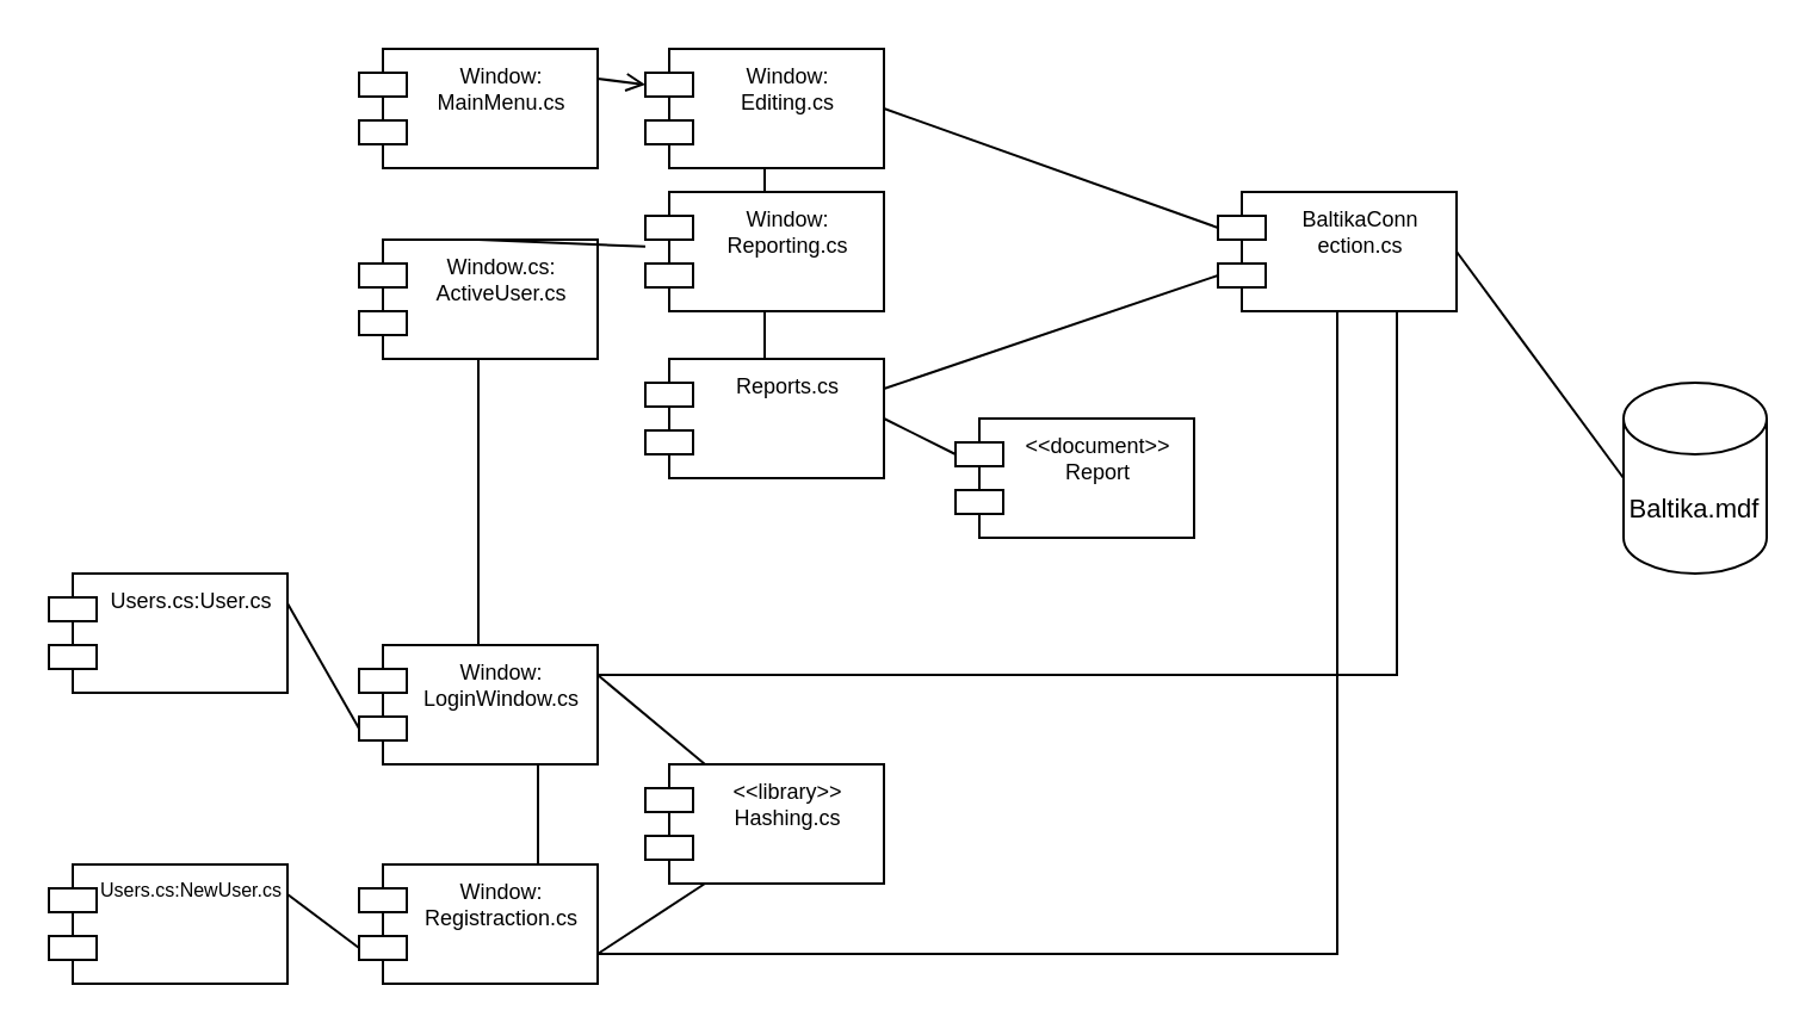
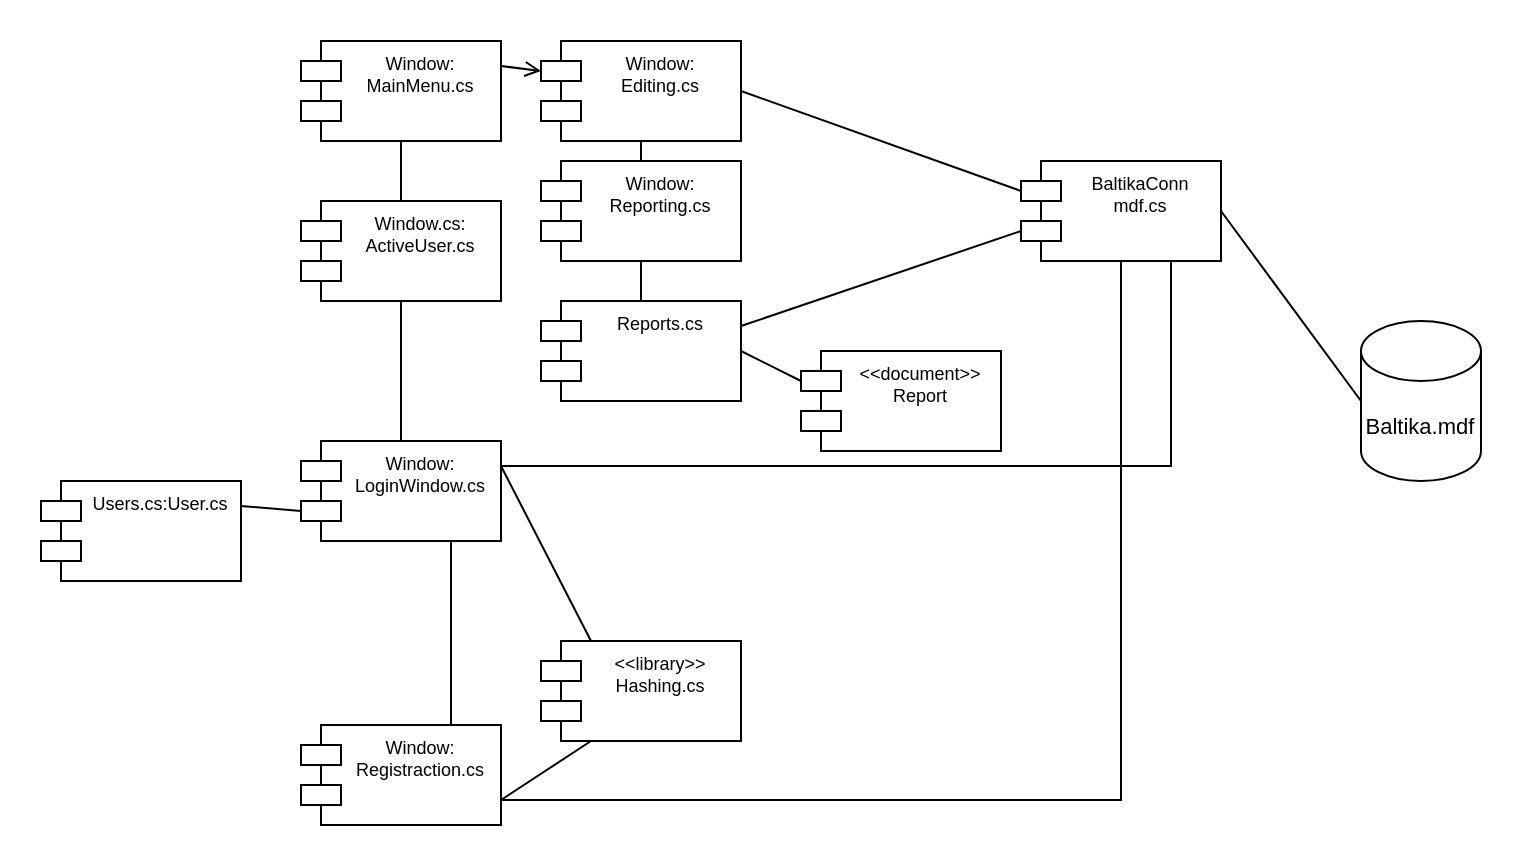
- <mxCell id="22" value="BaltikaConn&#10;ection.cs" style="shape=module;align=left;spacingLeft=20;align=center;verticalAlign=top;fontSize=9;" vertex="1" parent="1"><mxGeometry x="510" y="80" width="100" height="50" as="geometry" /></mxCell>
+ <mxCell id="22" value="BaltikaConn&#10;mdf.cs" style="shape=module;align=left;spacingLeft=20;align=center;verticalAlign=top;fontSize=9;" vertex="1" parent="1"><mxGeometry x="510" y="80" width="100" height="50" as="geometry" /></mxCell>
- <mxCell id="17" value="" style="endArrow=none;html=1;rounded=0;fontSize=11;exitX=0.5;exitY=0;exitDx=0;exitDy=0;" edge="1" parent="1" source="11" target="13"><mxGeometry width="50" height="50" relative="1" as="geometry"><mxPoint x="-40" y="140" as="sourcePoint" /><mxPoint x="10" y="90" as="targetPoint" /></mxGeometry></mxCell>
+ <mxCell id="17" value="" style="endArrow=none;html=1;rounded=0;fontSize=11;entryX=0.5;entryY=1;entryDx=0;entryDy=0;exitX=0.5;exitY=0;exitDx=0;exitDy=0;" edge="1" parent="1" source="11" target="12"><mxGeometry width="50" height="50" relative="1" as="geometry"><mxPoint x="-40" y="140" as="sourcePoint" /><mxPoint x="10" y="90" as="targetPoint" /></mxGeometry></mxCell>
- <mxCell id="24" value="Window:&#10;LoginWindow.cs" style="shape=module;align=left;spacingLeft=20;align=center;verticalAlign=top;fontSize=9;" vertex="1" parent="1"><mxGeometry x="150" y="270" width="100" height="50" as="geometry" /></mxCell>
+ <mxCell id="24" value="Window:&#10;LoginWindow.cs" style="shape=module;align=left;spacingLeft=20;align=center;verticalAlign=top;fontSize=9;" vertex="1" parent="1"><mxGeometry x="150" y="220" width="100" height="50" as="geometry" /></mxCell>
- <mxCell id="10" value="" style="endArrow=none;html=1;rounded=0;fontSize=11;entryX=1;entryY=0.25;entryDx=0;entryDy=0;exitX=0;exitY=0;exitDx=0;exitDy=35;exitPerimeter=0;" edge="1" parent="1" source="23" target="4"><mxGeometry width="50" height="50" relative="1" as="geometry"><mxPoint x="150" y="375" as="sourcePoint" /><mxPoint x="130" y="262.5" as="targetPoint" /></mxGeometry></mxCell>
- <mxCell id="4" value="Users.cs:NewUser.cs" style="shape=module;align=left;spacingLeft=20;align=center;verticalAlign=top;fontSize=8;" parent="1" vertex="1"><mxGeometry x="20" y="362" width="100" height="50" as="geometry" /></mxCell>
